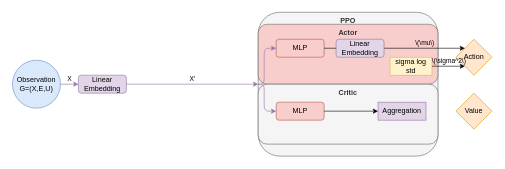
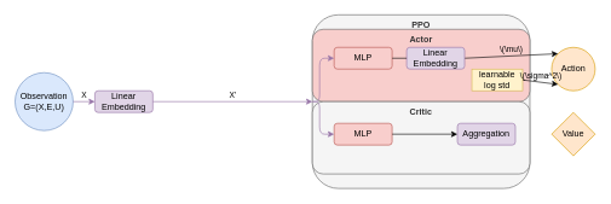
- <mxCell id="7" value="Action" style="rhombus;whiteSpace=wrap;html=1;fillColor=#ffe6cc;strokeColor=#d79b00;" parent="1" vertex="1"><mxGeometry x="760" y="65" width="60" height="60" as="geometry" /></mxCell>
+ <mxCell id="7" value="Action" style="ellipse;whiteSpace=wrap;html=1;fillColor=#ffe6cc;strokeColor=#d79b00;" parent="1" vertex="1"><mxGeometry x="760" y="65" width="60" height="60" as="geometry" /></mxCell>
- <mxCell id="16" value="sigma log std" style="rounded=0;whiteSpace=wrap;html=1;fillColor=#fff2cc;strokeColor=#d6b656;" parent="1" vertex="1"><mxGeometry x="650" y="95" width="70" height="30" as="geometry" /></mxCell>
+ <mxCell id="16" value="learnable log std" style="rounded=0;whiteSpace=wrap;html=1;fillColor=#fff2cc;strokeColor=#d6b656;" parent="1" vertex="1"><mxGeometry x="650" y="95" width="70" height="30" as="geometry" /></mxCell>
- <mxCell id="20" value="Aggregation" style="whiteSpace=wrap;html=1;fillColor=#e1d5e7;strokeColor=#9673a6;rounded=0;" parent="1" vertex="1"><mxGeometry x="630" y="170" width="80" height="30" as="geometry" /></mxCell>
+ <mxCell id="20" value="Aggregation" style="rounded=1;whiteSpace=wrap;html=1;fillColor=#e1d5e7;strokeColor=#9673a6;" parent="1" vertex="1"><mxGeometry x="630" y="170" width="80" height="30" as="geometry" /></mxCell>
